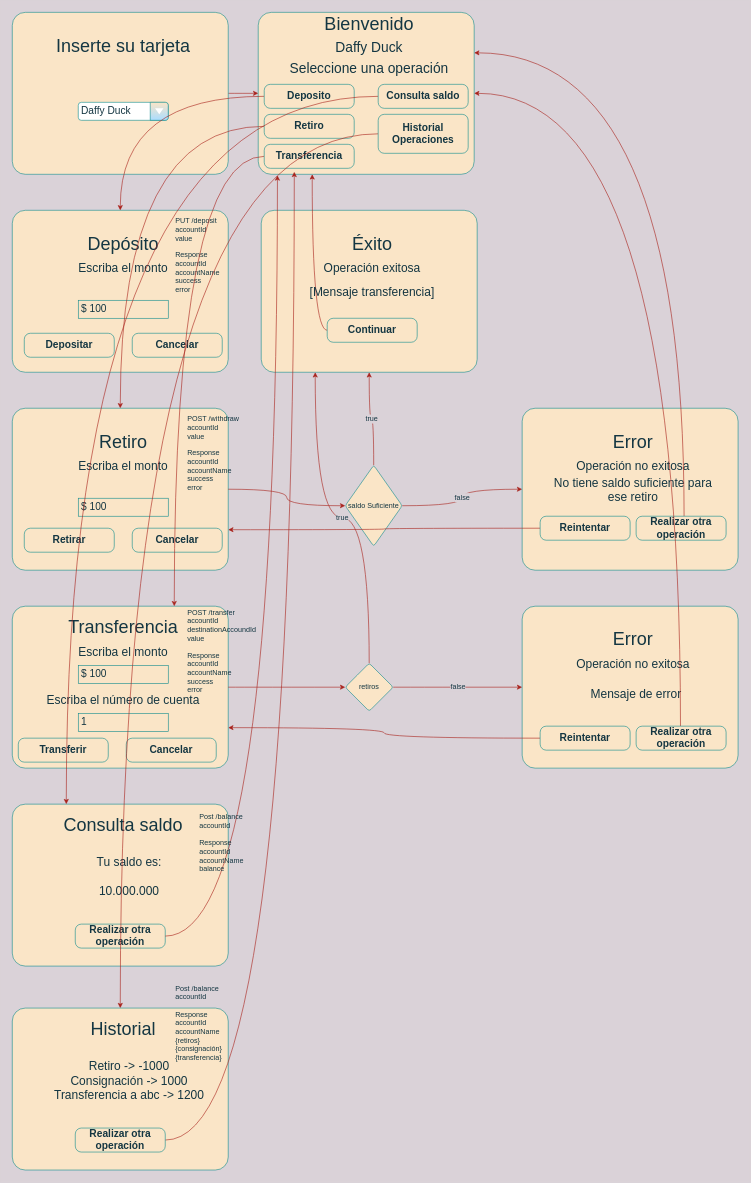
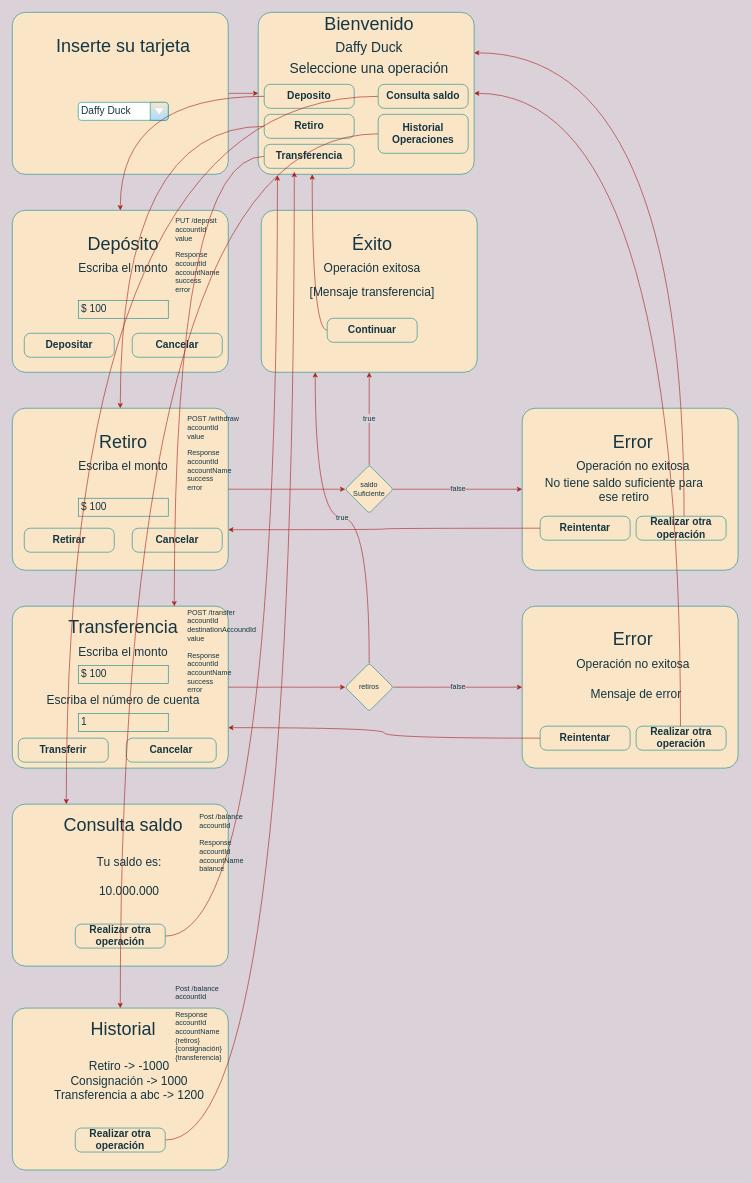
- <mxCell id="59" value="No tiene saldo suficiente para ese retiro" style="text;html=1;strokeColor=none;fillColor=none;align=center;verticalAlign=middle;whiteSpace=wrap;rounded=1;fontSize=20;fontColor=#143642;" vertex="1" parent="1"><mxGeometry x="920" y="800" width="270" height="30" as="geometry" /></mxCell>
+ <mxCell id="59" value="No tiene saldo suficiente para ese retiro" style="text;html=1;strokeColor=none;fillColor=none;align=center;verticalAlign=middle;whiteSpace=wrap;rounded=1;fontSize=20;fontColor=#143642;" vertex="1" parent="1"><mxGeometry x="905" y="800" width="270" height="30" as="geometry" /></mxCell>
- <mxCell id="53" value="saldo Suficiente" style="rhombus;whiteSpace=wrap;html=1;fontSize=12;rounded=1;arcSize=8;labelBackgroundColor=none;fillColor=#FAE5C7;strokeColor=#0F8B8D;fontColor=#143642;" vertex="1" parent="1"><mxGeometry x="575" y="775" width="95" height="135" as="geometry" /></mxCell>
+ <mxCell id="53" value="saldo Suficiente" style="rhombus;whiteSpace=wrap;html=1;fontSize=12;rounded=1;arcSize=8;labelBackgroundColor=none;fillColor=#FAE5C7;strokeColor=#0F8B8D;fontColor=#143642;" vertex="1" parent="1"><mxGeometry x="575" y="775" width="80" height="80" as="geometry" /></mxCell>
